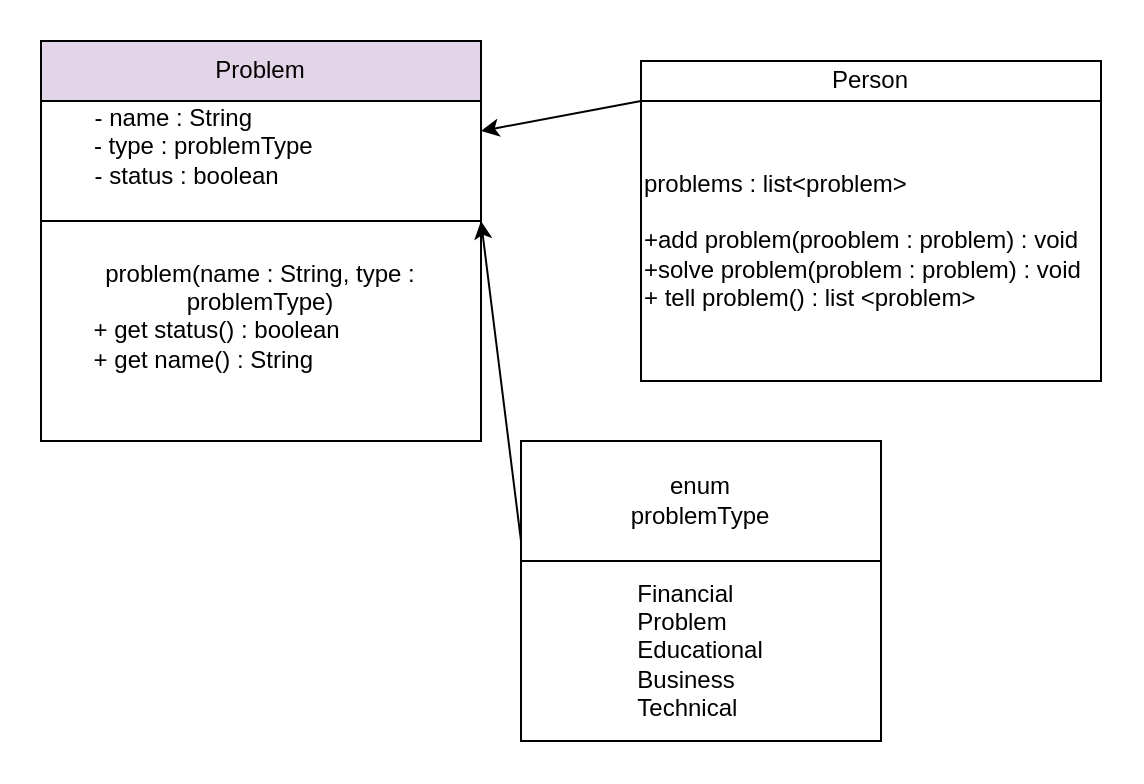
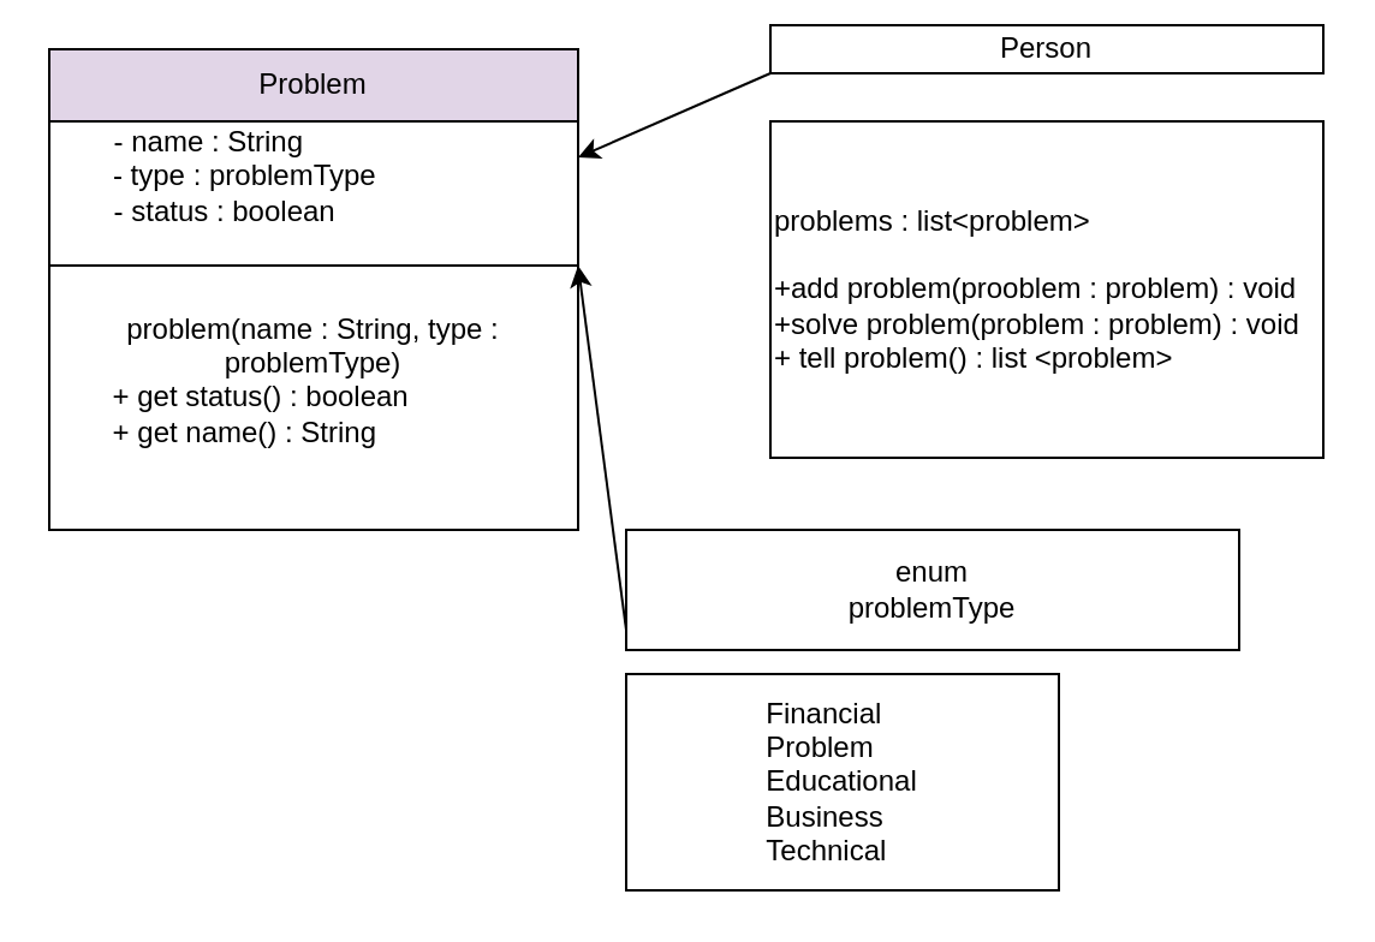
- <mxCell id="6" value="Person" style="rounded=0;whiteSpace=wrap;html=1;" parent="1" vertex="1"><mxGeometry x="320" y="30" width="230" height="20" as="geometry" /></mxCell>
+ <mxCell id="6" value="Person" style="rounded=0;whiteSpace=wrap;html=1;" parent="1" vertex="1"><mxGeometry x="320" y="10" width="230" height="20" as="geometry" /></mxCell>
- <mxCell id="7" value="&lt;div&gt;enum&lt;/div&gt;problemType" style="rounded=0;whiteSpace=wrap;html=1;" parent="1" vertex="1"><mxGeometry x="260" y="220" width="180" height="60" as="geometry" /></mxCell>
+ <mxCell id="7" value="&lt;div&gt;enum&lt;/div&gt;problemType" style="rounded=0;whiteSpace=wrap;html=1;" parent="1" vertex="1"><mxGeometry x="260" y="220" width="255" height="50" as="geometry" /></mxCell>
